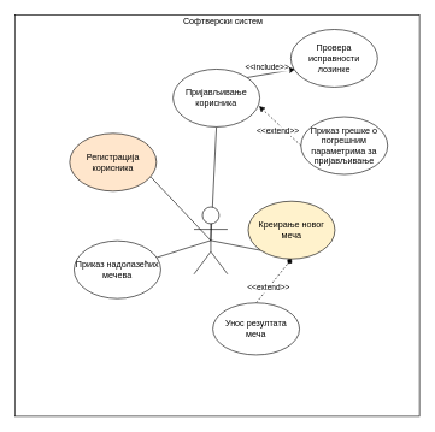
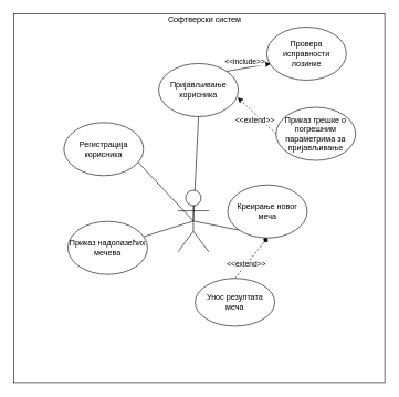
- <mxCell id="7" value="Регистрација&lt;br&gt;корисника" style="ellipse;whiteSpace=wrap;html=1;fillColor=#ffe6cc;" vertex="1" parent="1"><mxGeometry x="96" y="184" width="120" height="80" as="geometry" /></mxCell>
+ <mxCell id="7" value="Регистрација&lt;br&gt;корисника" style="ellipse;whiteSpace=wrap;html=1;" vertex="1" parent="1"><mxGeometry x="96" y="184" width="120" height="80" as="geometry" /></mxCell>
- <mxCell id="11" value="Креирање новог&lt;br&gt;меча" style="ellipse;whiteSpace=wrap;html=1;fillColor=#fff2cc;" vertex="1" parent="1"><mxGeometry x="343" y="278" width="120" height="80" as="geometry" /></mxCell>
+ <mxCell id="11" value="Креирање новог&lt;br&gt;меча" style="ellipse;whiteSpace=wrap;html=1;" vertex="1" parent="1"><mxGeometry x="343" y="278" width="120" height="80" as="geometry" /></mxCell>
